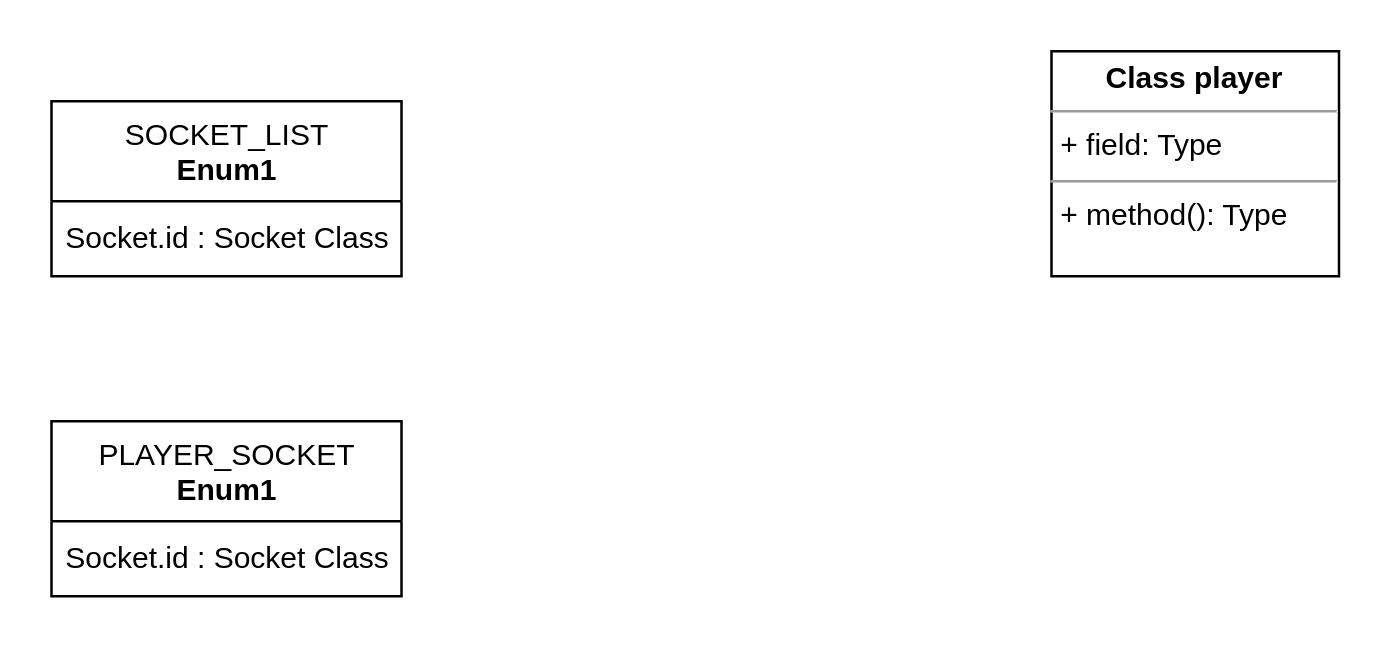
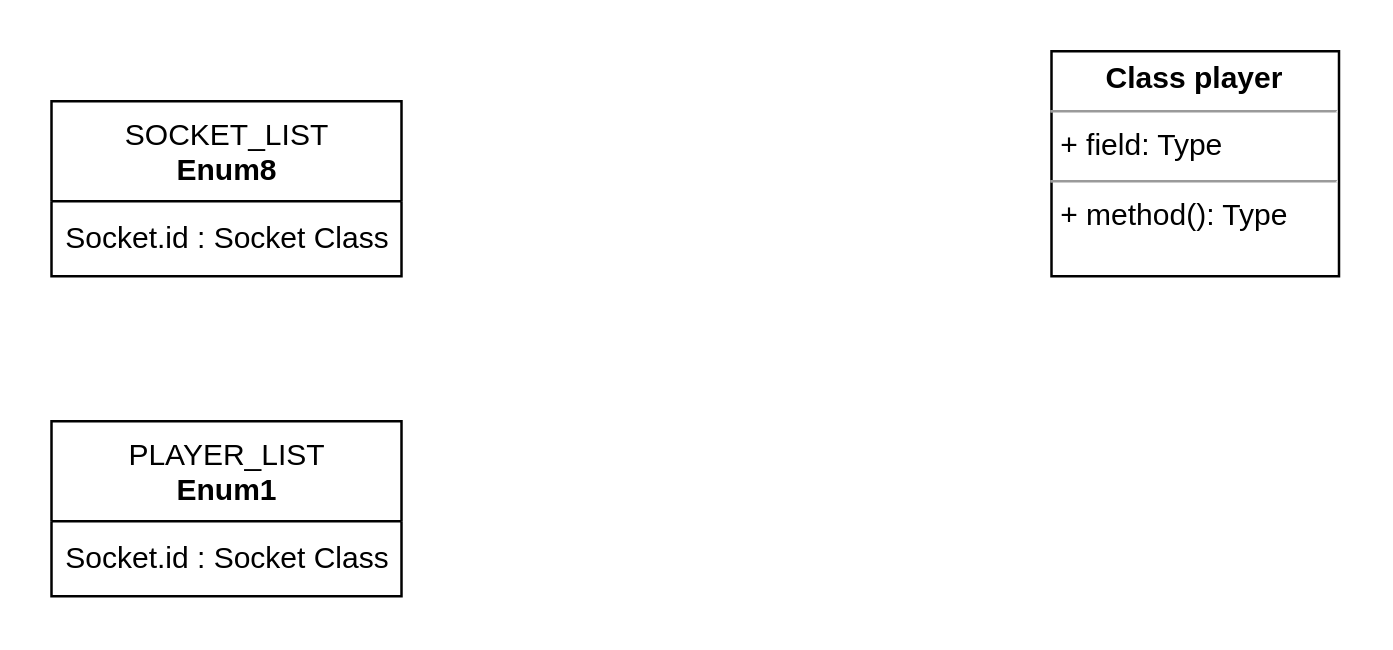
- <mxCell id="5" value="SOCKET_LIST&lt;br&gt;&lt;b&gt;Enum1&lt;/b&gt;" style="swimlane;fontStyle=0;align=center;verticalAlign=top;childLayout=stackLayout;horizontal=1;startSize=40;horizontalStack=0;resizeParent=1;resizeParentMax=0;resizeLast=0;collapsible=0;marginBottom=0;html=1;" vertex="1" parent="1"><mxGeometry x="20" y="40" width="140" height="70" as="geometry" /></mxCell>
+ <mxCell id="5" value="SOCKET_LIST&lt;br&gt;&lt;b&gt;Enum8&lt;/b&gt;" style="swimlane;fontStyle=0;align=center;verticalAlign=top;childLayout=stackLayout;horizontal=1;startSize=40;horizontalStack=0;resizeParent=1;resizeParentMax=0;resizeLast=0;collapsible=0;marginBottom=0;html=1;" vertex="1" parent="1"><mxGeometry x="20" y="40" width="140" height="70" as="geometry" /></mxCell>
- <mxCell id="2" value="PLAYER_SOCKET&lt;br&gt;&lt;b&gt;Enum1&lt;/b&gt;" style="swimlane;fontStyle=0;align=center;verticalAlign=top;childLayout=stackLayout;horizontal=1;startSize=40;horizontalStack=0;resizeParent=1;resizeParentMax=0;resizeLast=0;collapsible=0;marginBottom=0;html=1;" parent="1" vertex="1"><mxGeometry x="20" y="168" width="140" height="70" as="geometry" /></mxCell>
+ <mxCell id="2" value="PLAYER_LIST&lt;br&gt;&lt;b&gt;Enum1&lt;/b&gt;" style="swimlane;fontStyle=0;align=center;verticalAlign=top;childLayout=stackLayout;horizontal=1;startSize=40;horizontalStack=0;resizeParent=1;resizeParentMax=0;resizeLast=0;collapsible=0;marginBottom=0;html=1;" parent="1" vertex="1"><mxGeometry x="20" y="168" width="140" height="70" as="geometry" /></mxCell>
